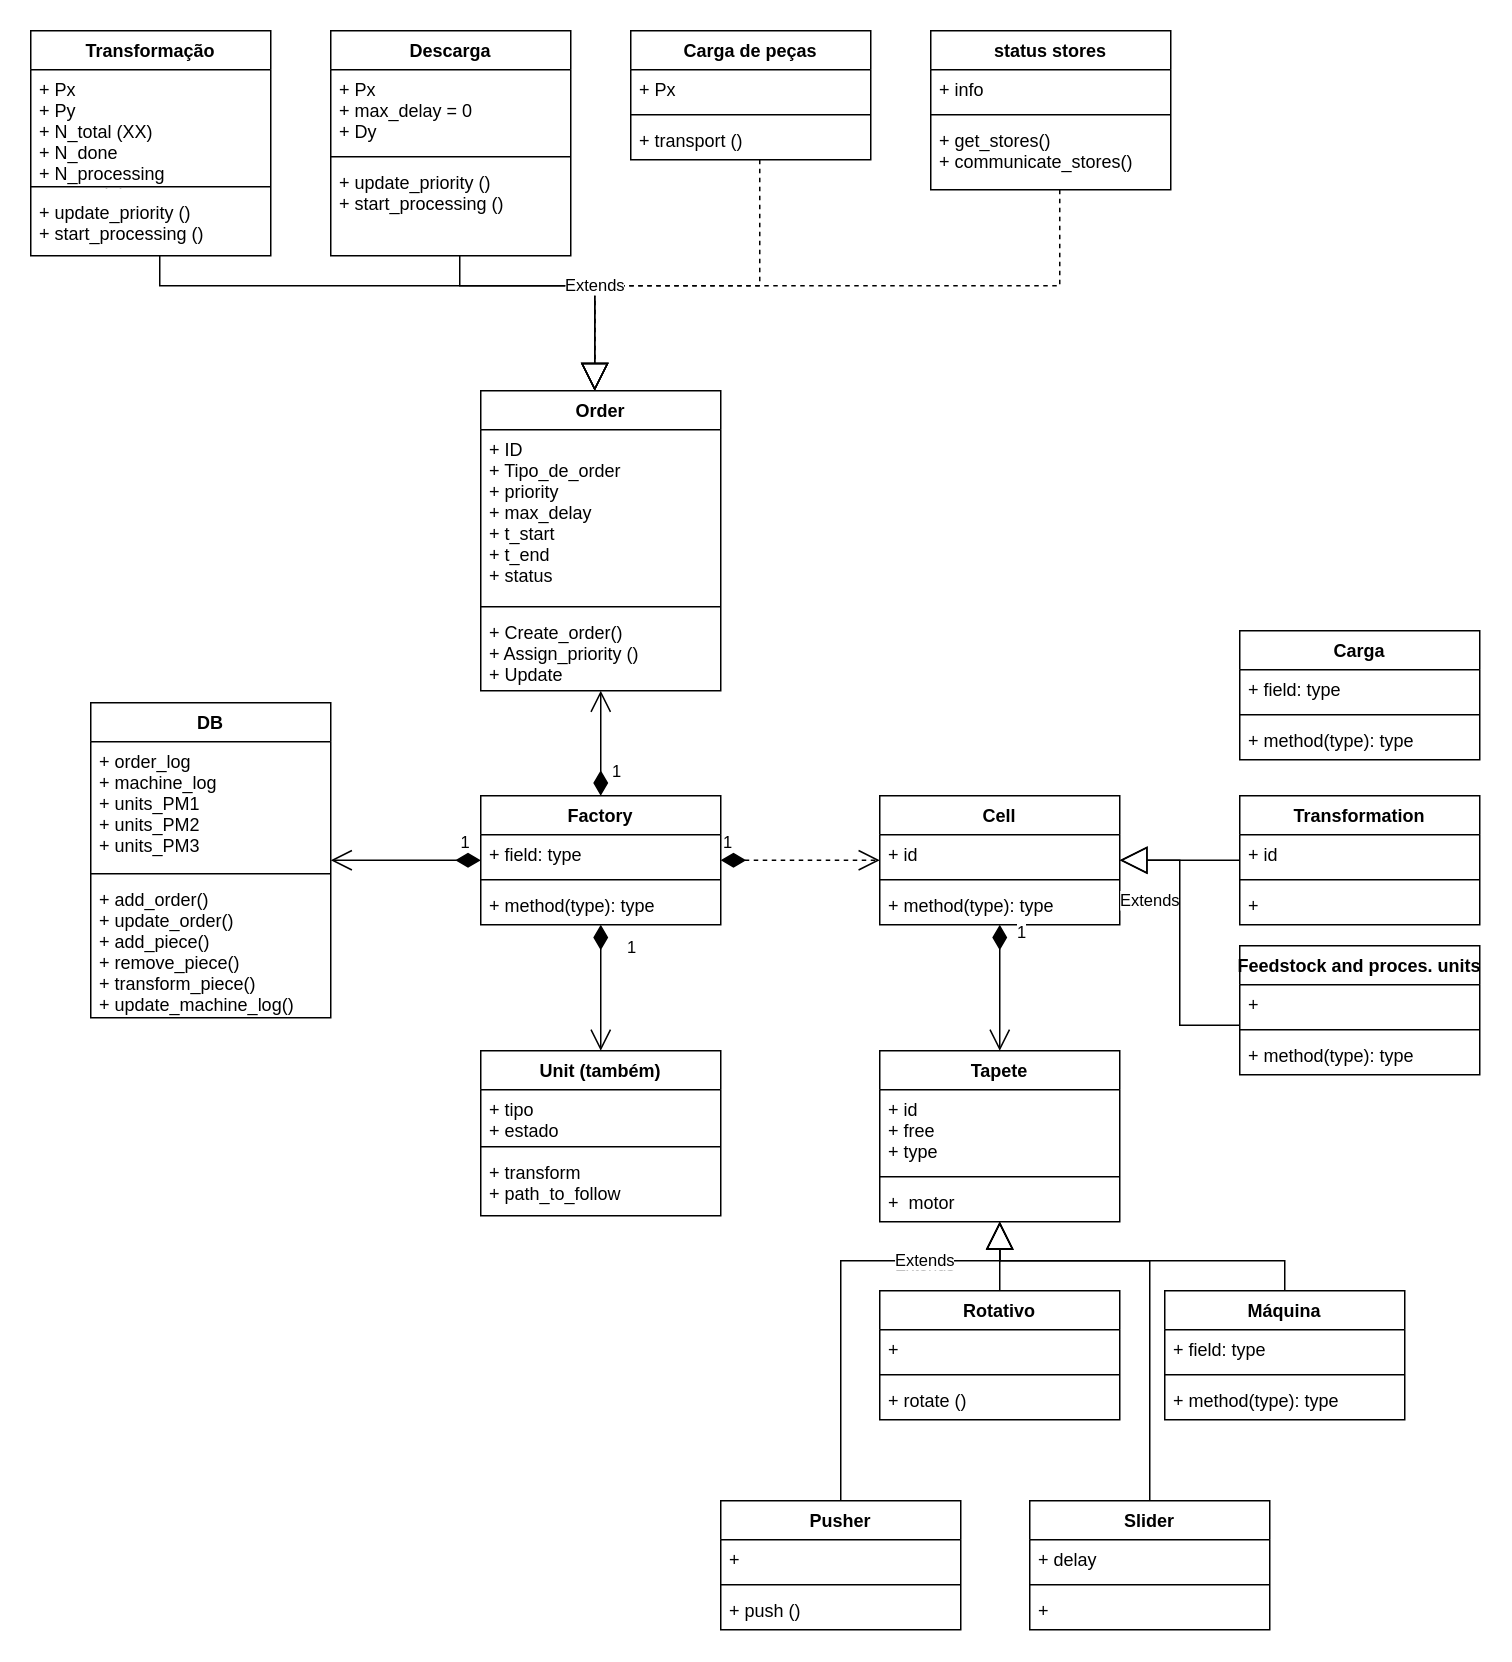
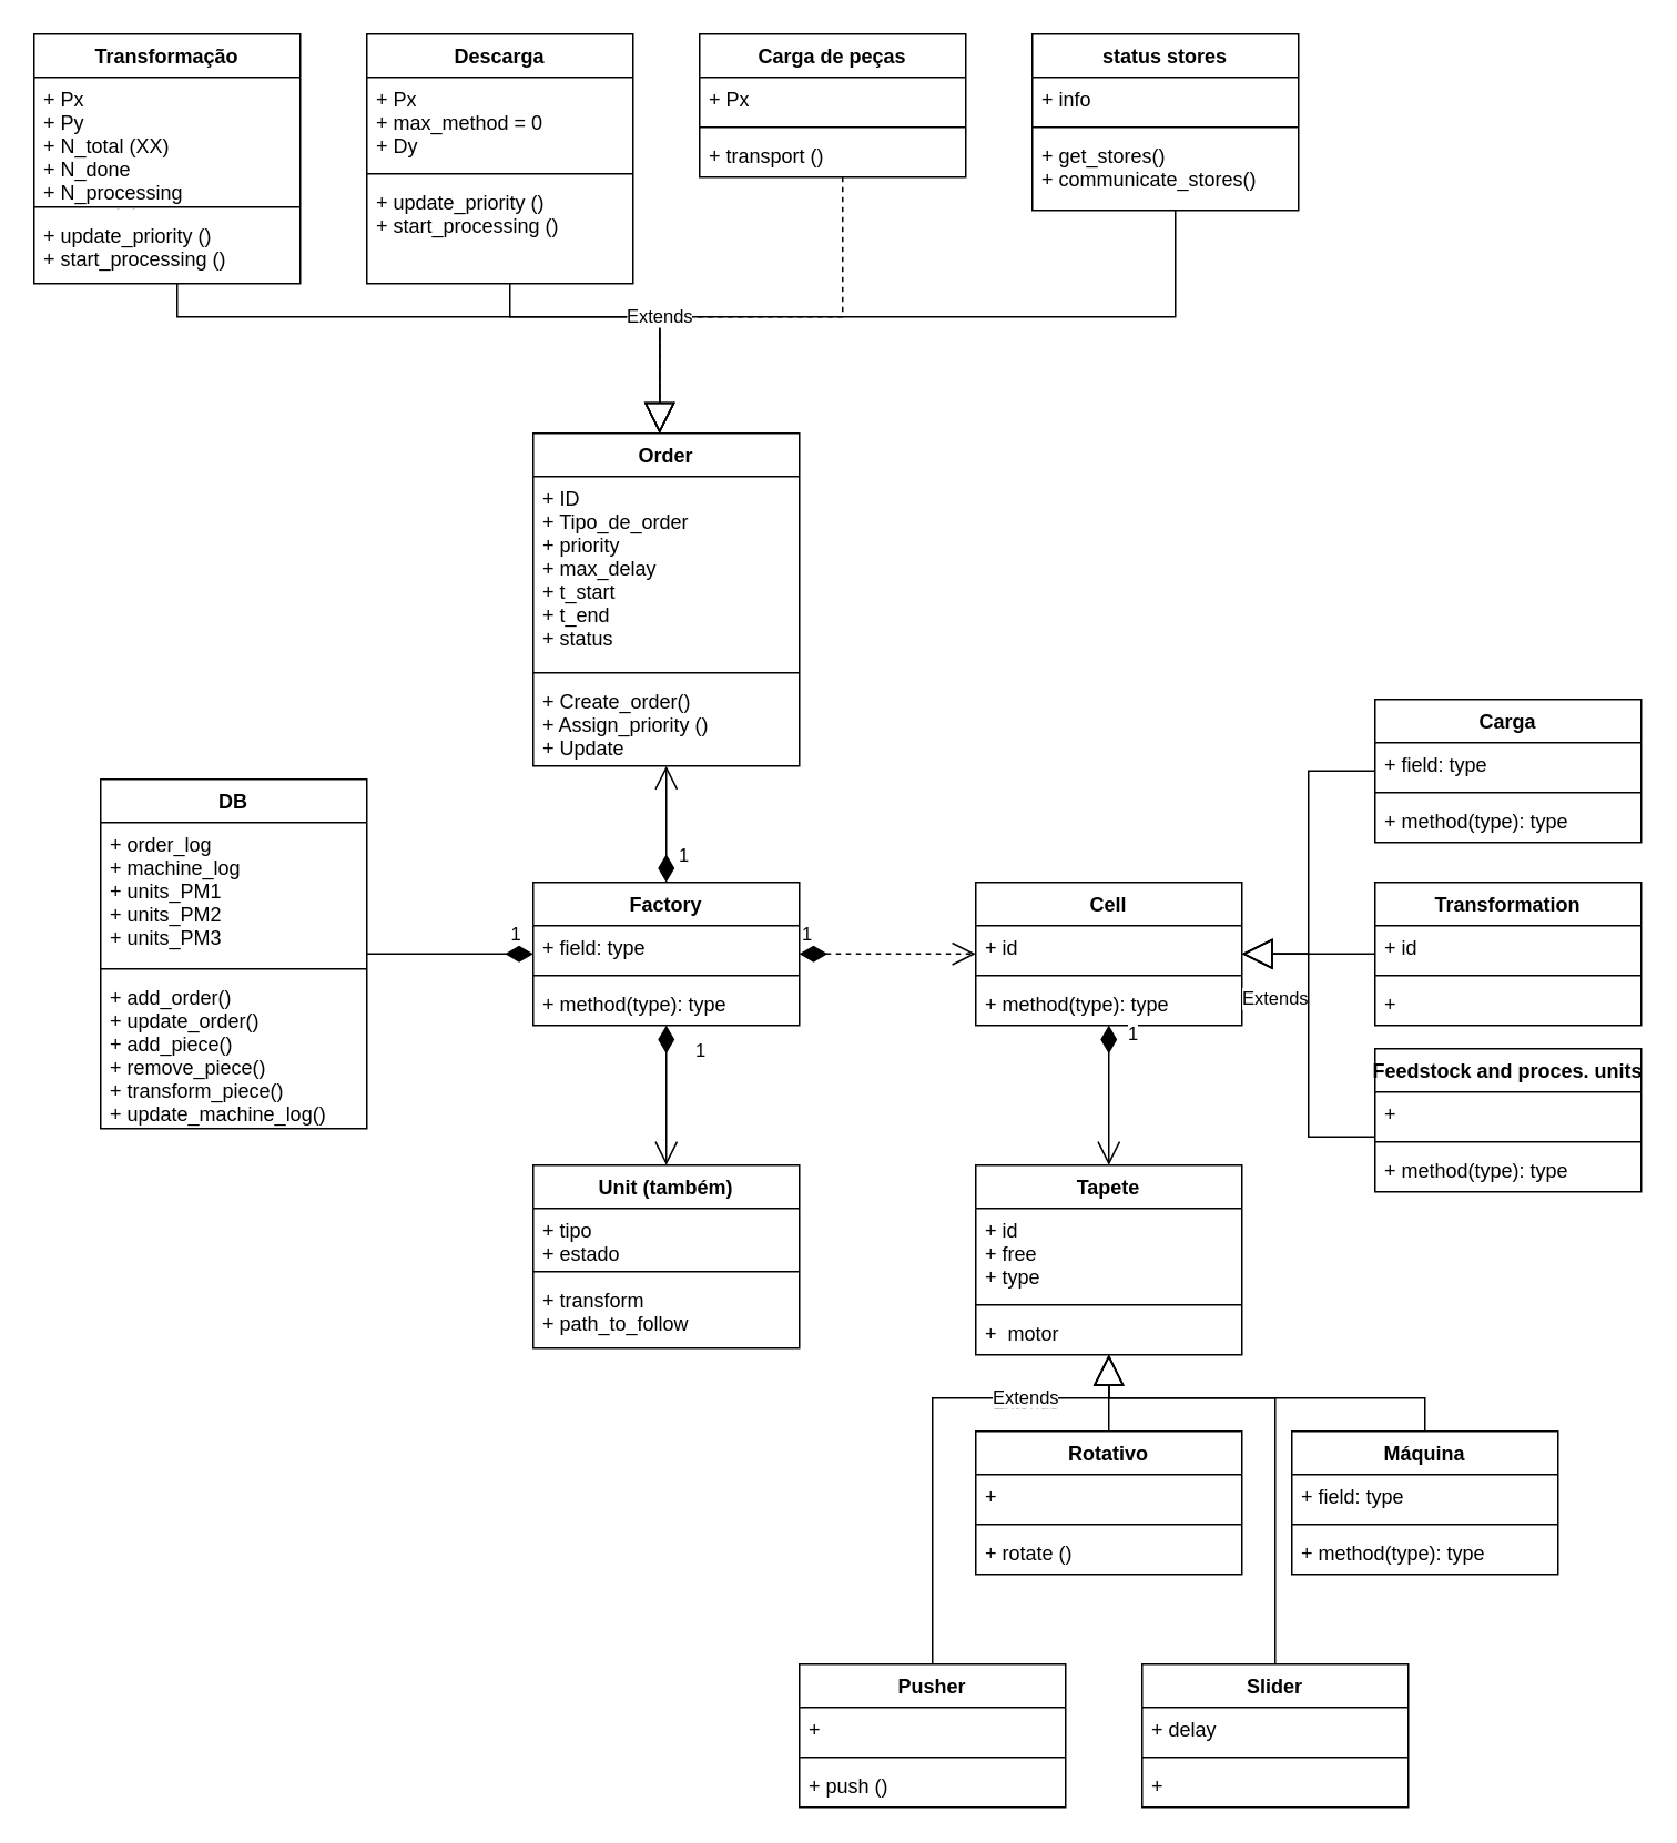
- <mxCell id="27" value="+ Px&#10;+ max_delay = 0&#10;+ Dy" style="text;strokeColor=none;fillColor=none;align=left;verticalAlign=top;spacingLeft=4;spacingRight=4;overflow=hidden;rotatable=0;points=[[0,0.5],[1,0.5]];portConstraint=eastwest;" parent="26" vertex="1"><mxGeometry y="26" width="160" height="54" as="geometry" /></mxCell>
+ <mxCell id="27" value="+ Px&#10;+ max_method = 0&#10;+ Dy" style="text;strokeColor=none;fillColor=none;align=left;verticalAlign=top;spacingLeft=4;spacingRight=4;overflow=hidden;rotatable=0;points=[[0,0.5],[1,0.5]];portConstraint=eastwest;" parent="26" vertex="1"><mxGeometry y="26" width="160" height="54" as="geometry" /></mxCell>
- <mxCell id="45" value="Extends" style="endArrow=block;endSize=16;endFill=0;html=1;edgeStyle=orthogonalEdgeStyle;elbow=vertical;strokeWidth=1;rounded=0;dashed=1;" parent="1" source="34" target="82" edge="1"><mxGeometry x="0.685" width="160" relative="1" as="geometry"><mxPoint x="355.504" y="286" as="sourcePoint" /><mxPoint x="396" y="360.162" as="targetPoint" /><Array as="points"><mxPoint x="706" y="190" /><mxPoint x="396" y="190" /></Array><mxPoint as="offset" /></mxGeometry></mxCell>
+ <mxCell id="45" value="Extends" style="endArrow=block;endSize=16;endFill=0;html=1;edgeStyle=orthogonalEdgeStyle;elbow=vertical;strokeWidth=1;rounded=0;" parent="1" source="34" target="82" edge="1"><mxGeometry x="0.685" width="160" relative="1" as="geometry"><mxPoint x="355.504" y="286" as="sourcePoint" /><mxPoint x="396" y="360.162" as="targetPoint" /><Array as="points"><mxPoint x="706" y="190" /><mxPoint x="396" y="190" /></Array><mxPoint as="offset" /></mxGeometry></mxCell>
+ <mxCell id="60" value="Extends" style="endArrow=block;endSize=16;endFill=0;html=1;strokeWidth=1;edgeStyle=orthogonalEdgeStyle;rounded=0;" parent="1" source="48" target="10" edge="1"><mxGeometry x="0.789" y="27" width="160" relative="1" as="geometry"><mxPoint x="836" y="583" as="sourcePoint" /><mxPoint x="756" y="583" as="targetPoint" /><Array as="points"><mxPoint x="786" y="463" /><mxPoint x="786" y="573" /></Array><mxPoint as="offset" /></mxGeometry></mxCell>
- <mxCell id="41" value="1" style="endArrow=open;html=1;endSize=12;startArrow=diamondThin;startSize=14;startFill=1;edgeStyle=orthogonalEdgeStyle;align=left;verticalAlign=bottom;" parent="1" source="2" target="6" edge="1"><mxGeometry x="-0.702" y="-3" relative="1" as="geometry"><mxPoint x="500" y="593" as="sourcePoint" /><mxPoint x="606" y="593" as="targetPoint" /><mxPoint as="offset" /></mxGeometry></mxCell>
+ <mxCell id="41" value="1" style="endArrow=none;html=1;endSize=12;startArrow=diamondThin;startSize=14;startFill=1;edgeStyle=orthogonalEdgeStyle;align=left;verticalAlign=bottom;" parent="1" source="2" target="6" edge="1"><mxGeometry x="-0.702" y="-3" relative="1" as="geometry"><mxPoint x="500" y="593" as="sourcePoint" /><mxPoint x="606" y="593" as="targetPoint" /><mxPoint as="offset" /></mxGeometry></mxCell>
